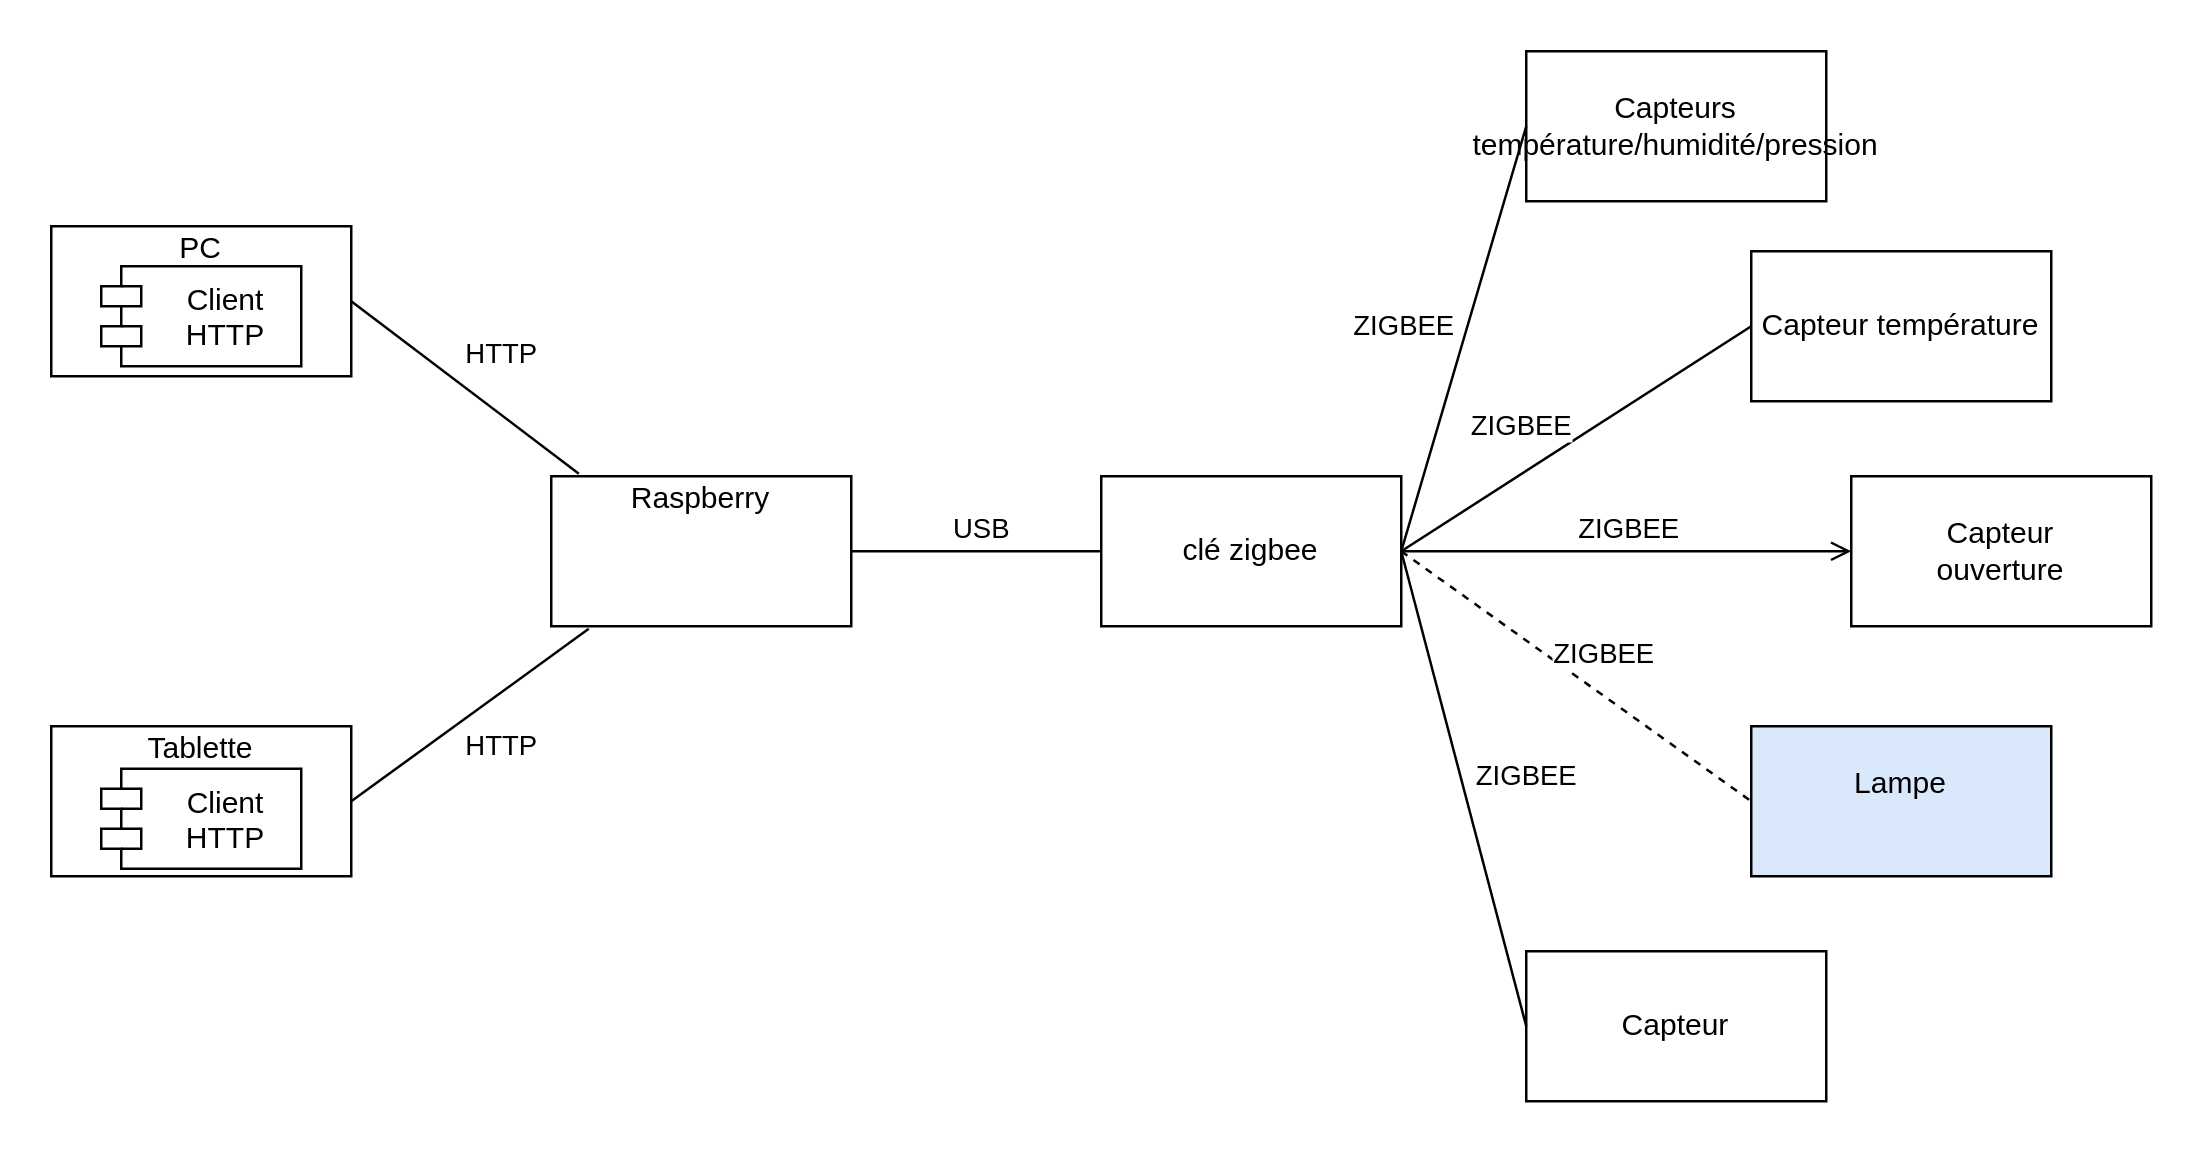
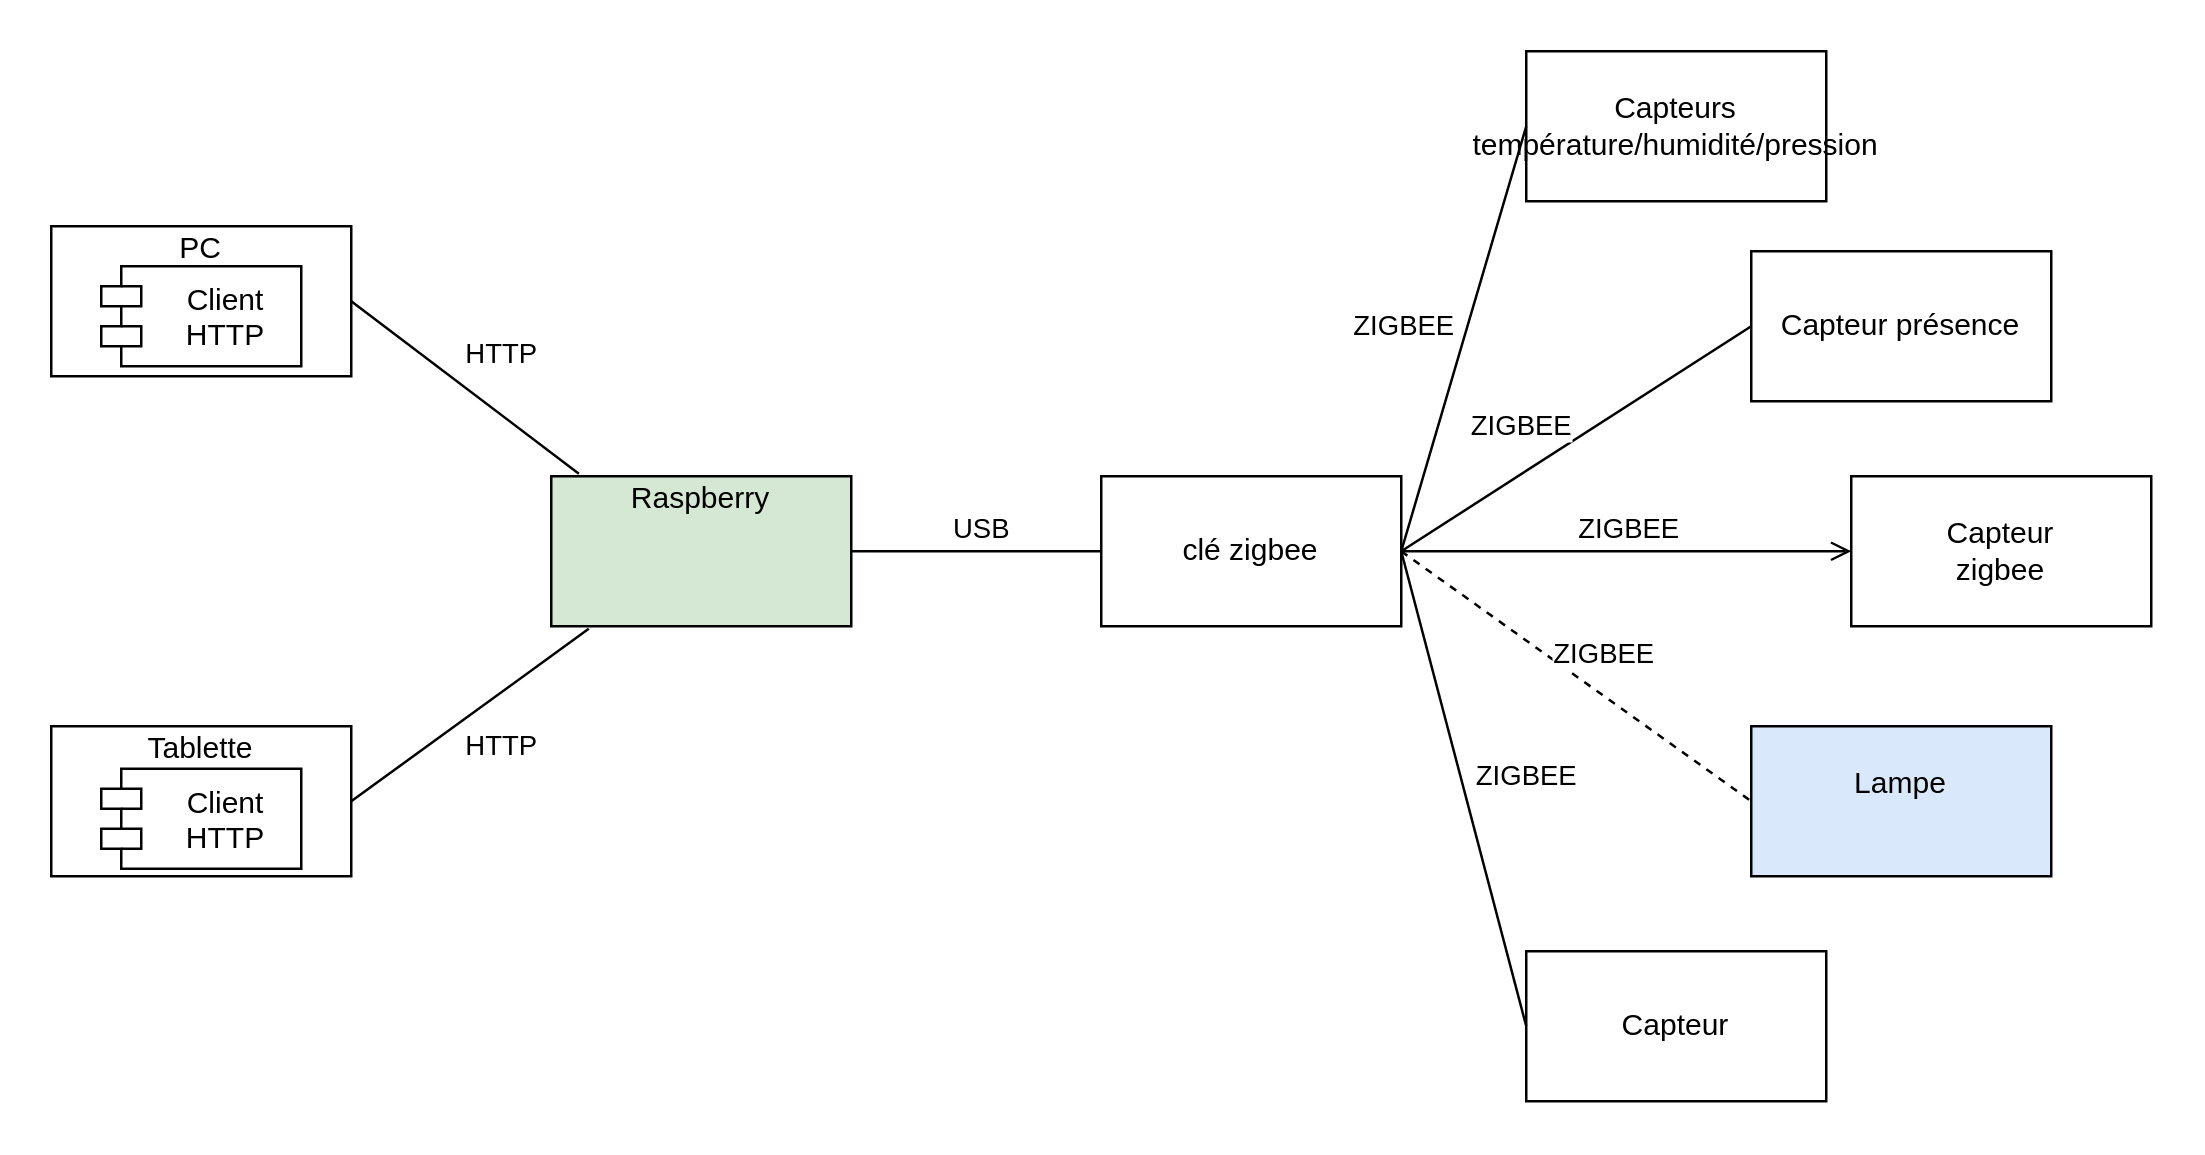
- <mxCell id="9" value="Capteur température" style="rounded=0;whiteSpace=wrap;html=1;" vertex="1" parent="1"><mxGeometry x="700" y="100" width="120" height="60" as="geometry" /></mxCell>
+ <mxCell id="9" value="Capteur présence" style="rounded=0;whiteSpace=wrap;html=1;" vertex="1" parent="1"><mxGeometry x="700" y="100" width="120" height="60" as="geometry" /></mxCell>
- <mxCell id="4" value="&lt;div&gt;Raspberry&lt;/div&gt;&lt;div&gt;&lt;br&gt;&lt;/div&gt;&lt;div&gt;&lt;br&gt;&lt;/div&gt;&lt;div&gt;&lt;br&gt;&lt;/div&gt;" style="rounded=0;whiteSpace=wrap;html=1;" vertex="1" parent="1"><mxGeometry x="220" y="190" width="120" height="60" as="geometry" /></mxCell>
+ <mxCell id="4" value="&lt;div&gt;Raspberry&lt;/div&gt;&lt;div&gt;&lt;br&gt;&lt;/div&gt;&lt;div&gt;&lt;br&gt;&lt;/div&gt;&lt;div&gt;&lt;br&gt;&lt;/div&gt;" style="rounded=0;whiteSpace=wrap;html=1;fillColor=#d5e8d4;" vertex="1" parent="1"><mxGeometry x="220" y="190" width="120" height="60" as="geometry" /></mxCell>
- <mxCell id="8" value="&lt;div&gt;Capteur&lt;/div&gt;&lt;div&gt;ouverture&lt;br&gt;&lt;/div&gt;" style="rounded=0;whiteSpace=wrap;html=1;" vertex="1" parent="1"><mxGeometry x="740" y="190" width="120" height="60" as="geometry" /></mxCell>
+ <mxCell id="8" value="&lt;div&gt;Capteur&lt;/div&gt;&lt;div&gt;zigbee&lt;br&gt;&lt;/div&gt;" style="rounded=0;whiteSpace=wrap;html=1;" vertex="1" parent="1"><mxGeometry x="740" y="190" width="120" height="60" as="geometry" /></mxCell>
